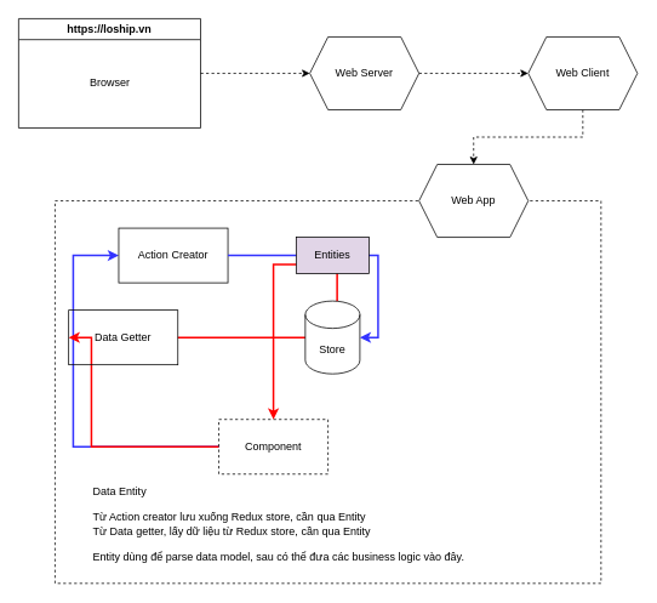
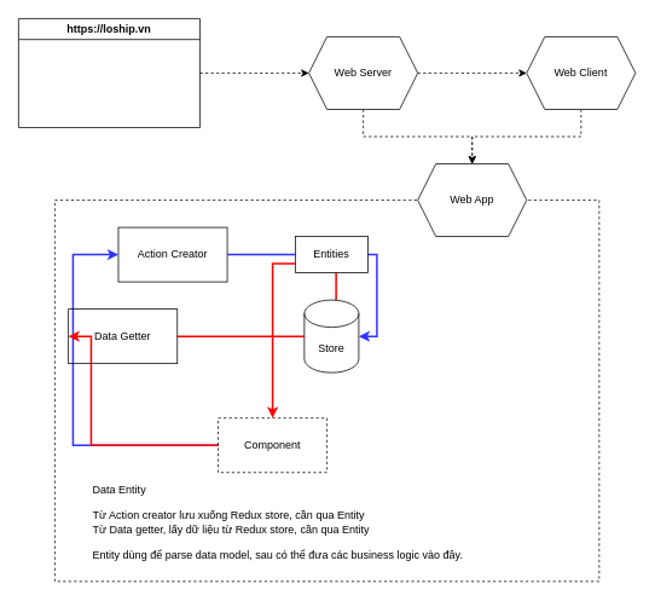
- <mxCell id="4" value="Browser" style="text;html=1;align=center;verticalAlign=middle;resizable=0;points=[];autosize=1;strokeColor=none;" vertex="1" parent="3"><mxGeometry x="70" y="60" width="60" height="20" as="geometry" /></mxCell>
+ <mxCell id="6" style="edgeStyle=orthogonalEdgeStyle;rounded=0;orthogonalLoop=1;jettySize=auto;html=1;exitX=0.5;exitY=1;exitDx=0;exitDy=0;entryX=0.5;entryY=0;entryDx=0;entryDy=0;dashed=1;" edge="1" parent="1" source="7" target="11"><mxGeometry relative="1" as="geometry" /></mxCell>
- <mxCell id="20" value="Entities" style="rounded=0;whiteSpace=wrap;html=1;fillColor=#e1d5e7;" vertex="1" parent="1"><mxGeometry x="325" y="260" width="80" height="40" as="geometry" /></mxCell>
+ <mxCell id="20" value="Entities" style="rounded=0;whiteSpace=wrap;html=1;" vertex="1" parent="1"><mxGeometry x="325" y="260" width="80" height="40" as="geometry" /></mxCell>
